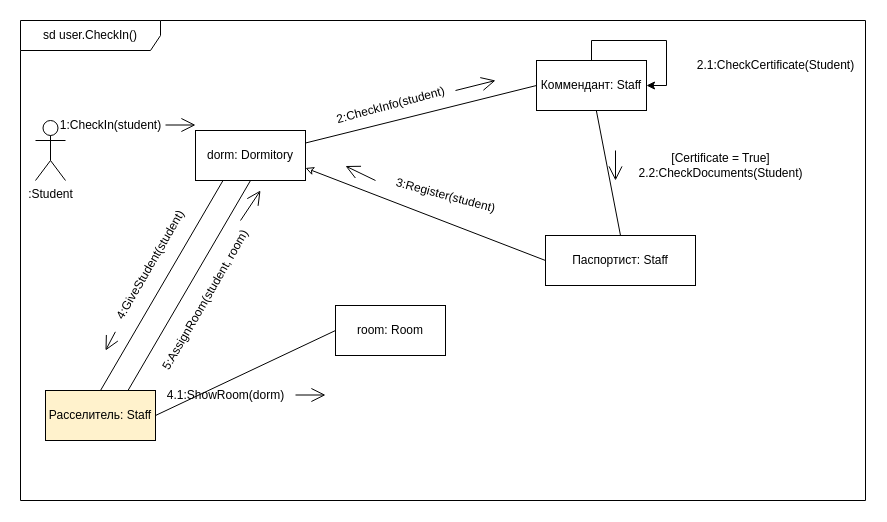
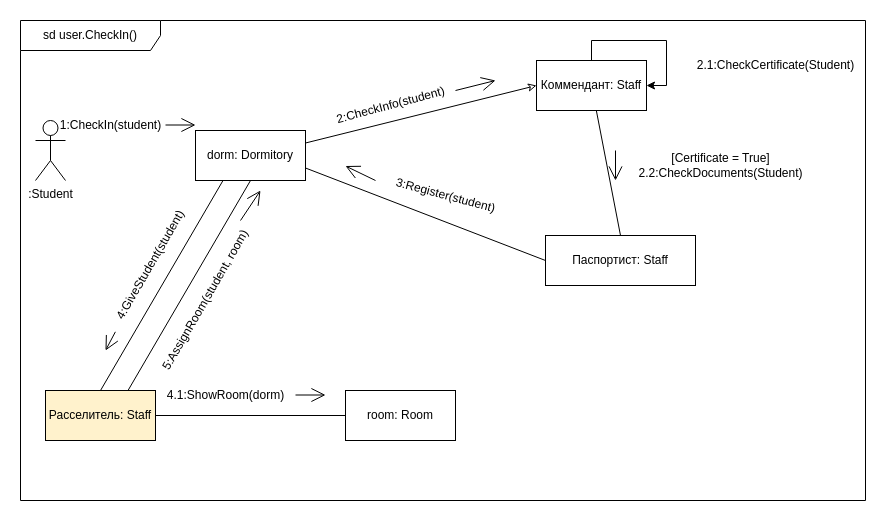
- <mxCell id="5" style="rounded=0;orthogonalLoop=1;jettySize=auto;html=1;entryX=0;entryY=0.5;entryDx=0;entryDy=0;endArrow=none;endFill=0;exitX=1;exitY=0.25;exitDx=0;exitDy=0;" parent="1" source="6" target="23" edge="1"><mxGeometry relative="1" as="geometry" /></mxCell>
+ <mxCell id="5" style="rounded=0;orthogonalLoop=1;jettySize=auto;html=1;entryX=0;entryY=0.5;entryDx=0;entryDy=0;endArrow=classic;endFill=0;exitX=1;exitY=0.25;exitDx=0;exitDy=0;" parent="1" source="6" target="23" edge="1"><mxGeometry relative="1" as="geometry" /></mxCell>
- <mxCell id="20" style="rounded=0;orthogonalLoop=1;jettySize=auto;html=1;entryX=1;entryY=0.75;entryDx=0;entryDy=0;endArrow=classic;endFill=0;exitX=0;exitY=0.5;exitDx=0;exitDy=0;" parent="1" source="21" target="6" edge="1"><mxGeometry relative="1" as="geometry" /></mxCell>
+ <mxCell id="20" style="rounded=0;orthogonalLoop=1;jettySize=auto;html=1;entryX=1;entryY=0.75;entryDx=0;entryDy=0;endArrow=none;endFill=0;exitX=0;exitY=0.5;exitDx=0;exitDy=0;" parent="1" source="21" target="6" edge="1"><mxGeometry relative="1" as="geometry" /></mxCell>
- <mxCell id="8" value="room: Room" style="html=1;whiteSpace=wrap;" parent="1" vertex="1"><mxGeometry x="335" y="305" width="110" height="50" as="geometry" /></mxCell>
+ <mxCell id="8" value="room: Room" style="html=1;whiteSpace=wrap;" parent="1" vertex="1"><mxGeometry x="345" y="390" width="110" height="50" as="geometry" /></mxCell>
